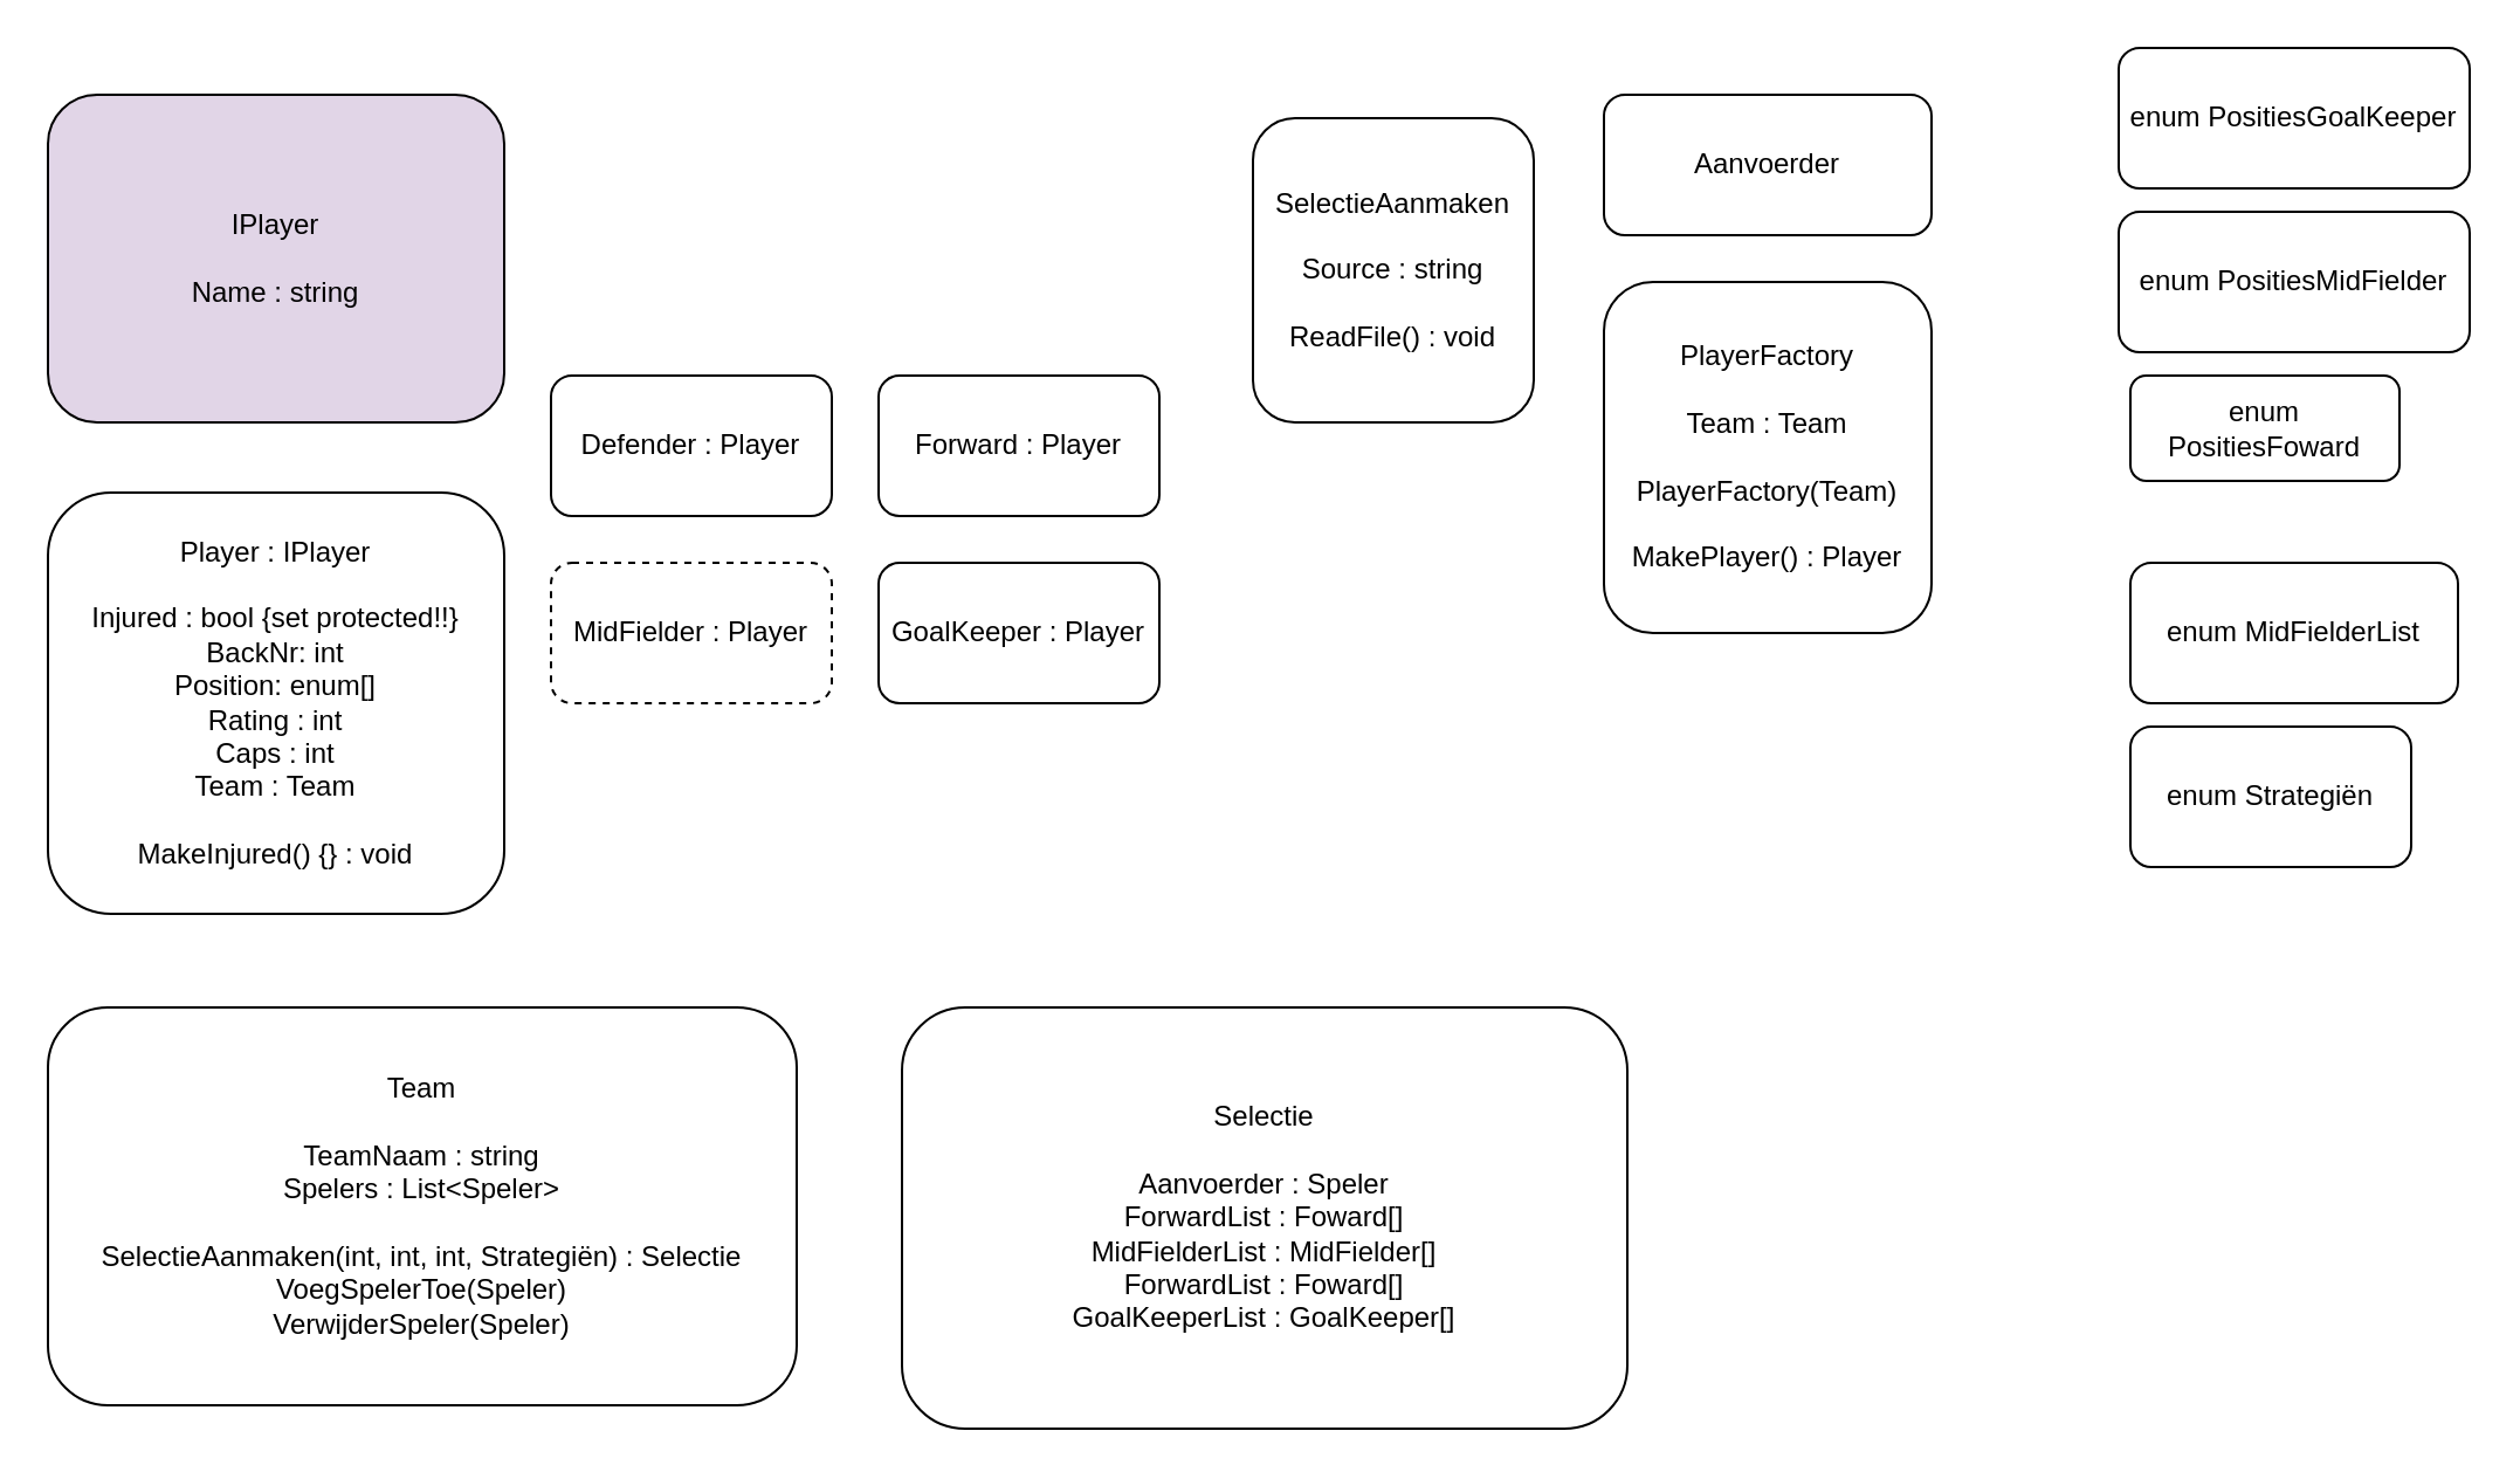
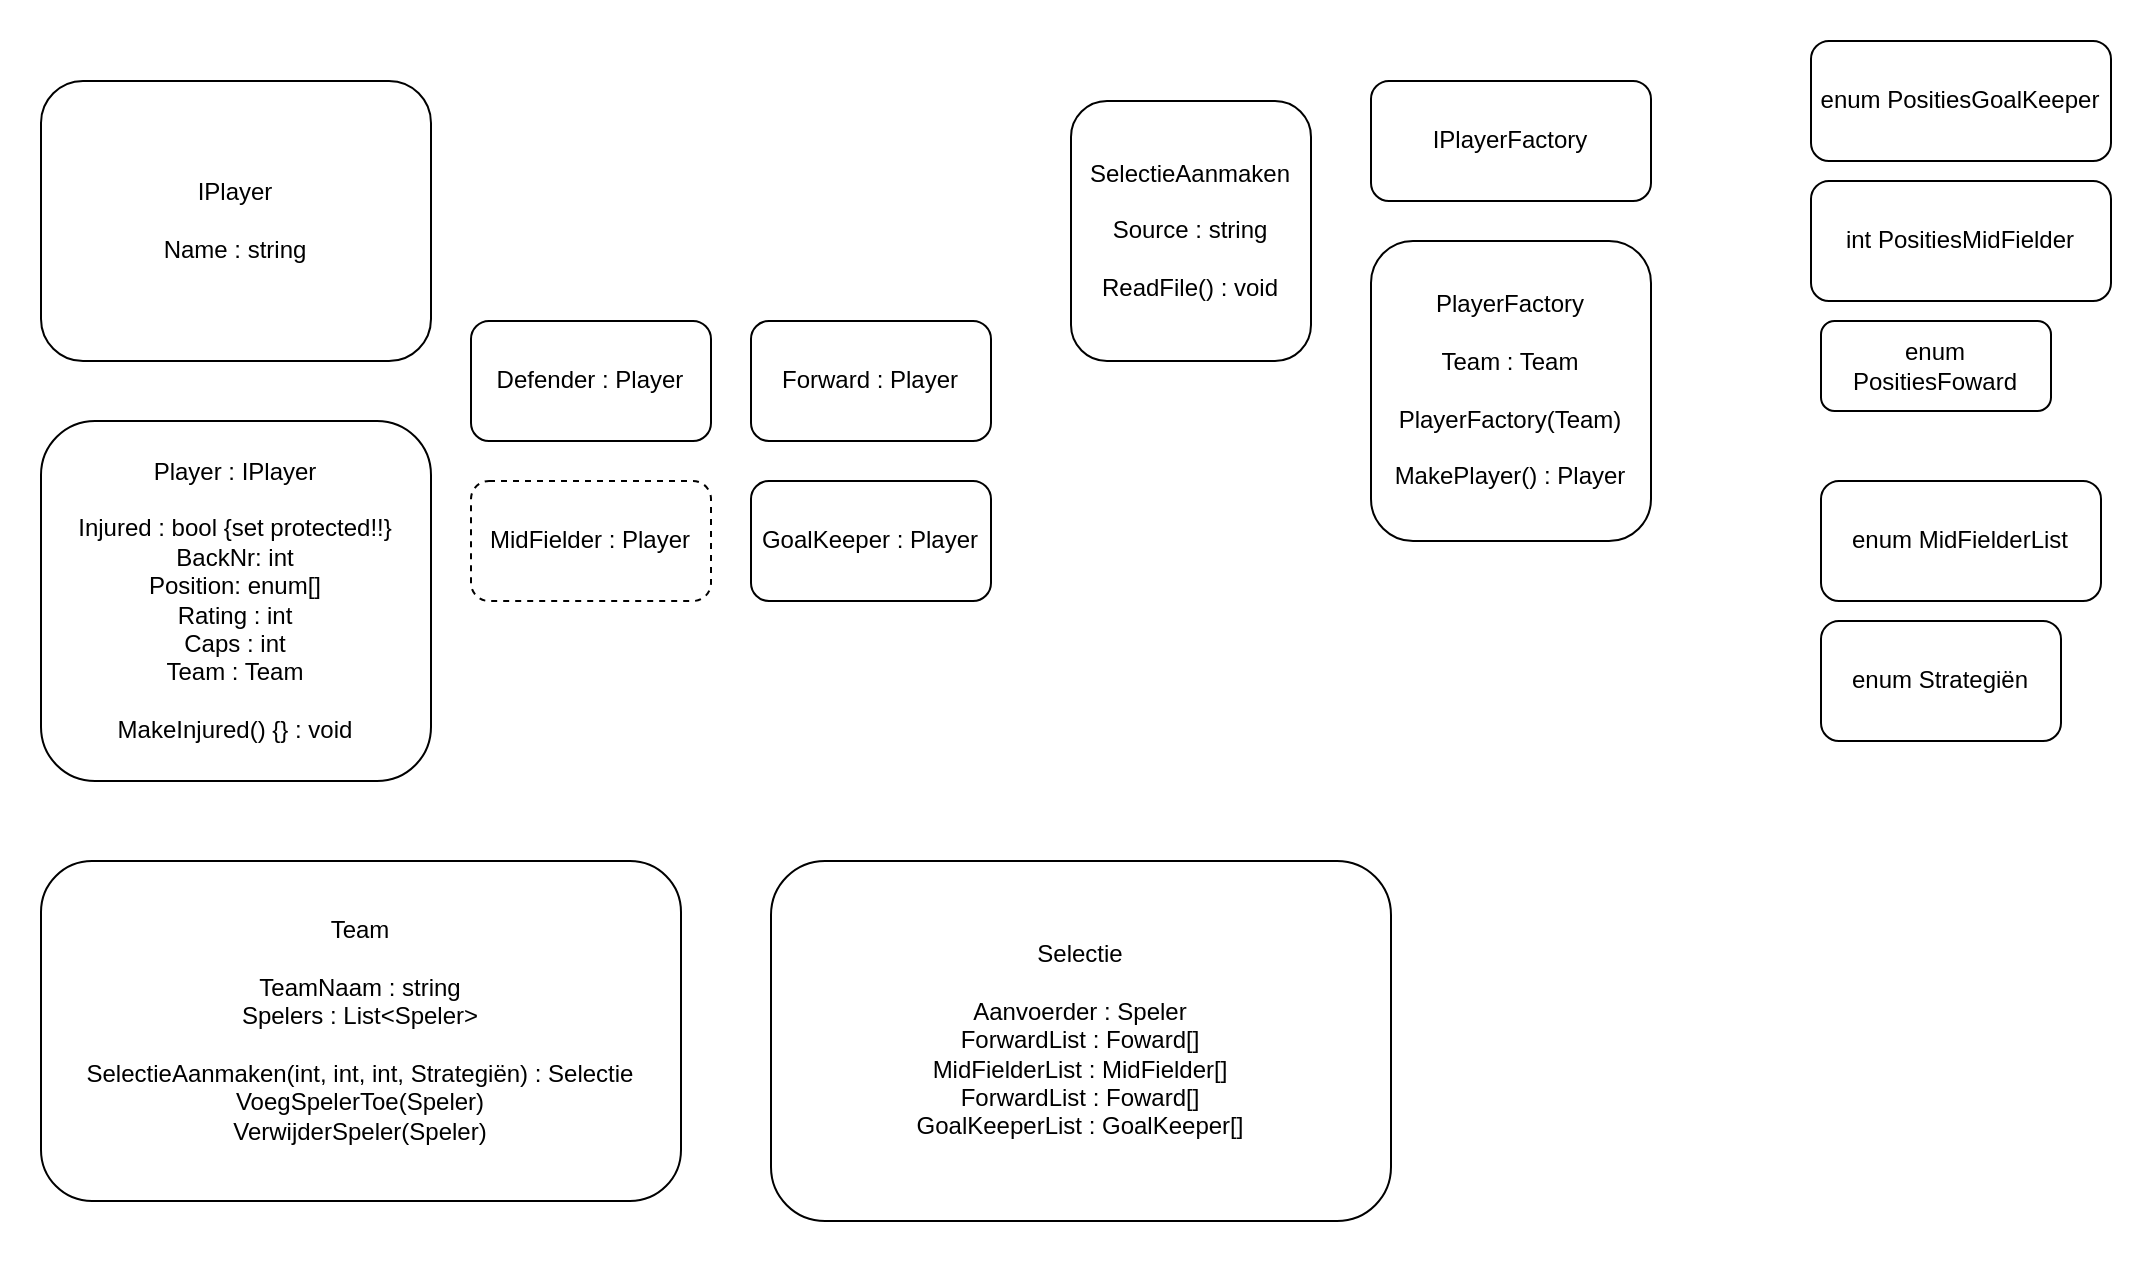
- <mxCell id="16" value="Aanvoerder" style="rounded=1;whiteSpace=wrap;html=1;" vertex="1" parent="1"><mxGeometry x="685" y="40" width="140" height="60" as="geometry" /></mxCell>
+ <mxCell id="16" value="IPlayerFactory" style="rounded=1;whiteSpace=wrap;html=1;" vertex="1" parent="1"><mxGeometry x="685" y="40" width="140" height="60" as="geometry" /></mxCell>
- <mxCell id="14" value="IPlayer&lt;br&gt;&lt;br&gt;Name : string" style="rounded=1;whiteSpace=wrap;html=1;fillColor=#e1d5e7;" vertex="1" parent="1"><mxGeometry x="20" y="40" width="195" height="140" as="geometry" /></mxCell>
+ <mxCell id="14" value="IPlayer&lt;br&gt;&lt;br&gt;Name : string" style="rounded=1;whiteSpace=wrap;html=1;" vertex="1" parent="1"><mxGeometry x="20" y="40" width="195" height="140" as="geometry" /></mxCell>
- <mxCell id="10" value="enum PositiesMidFielder" style="rounded=1;whiteSpace=wrap;html=1;" vertex="1" parent="1"><mxGeometry x="905" y="90" width="150" height="60" as="geometry" /></mxCell>
+ <mxCell id="10" value="int PositiesMidFielder" style="rounded=1;whiteSpace=wrap;html=1;" vertex="1" parent="1"><mxGeometry x="905" y="90" width="150" height="60" as="geometry" /></mxCell>
